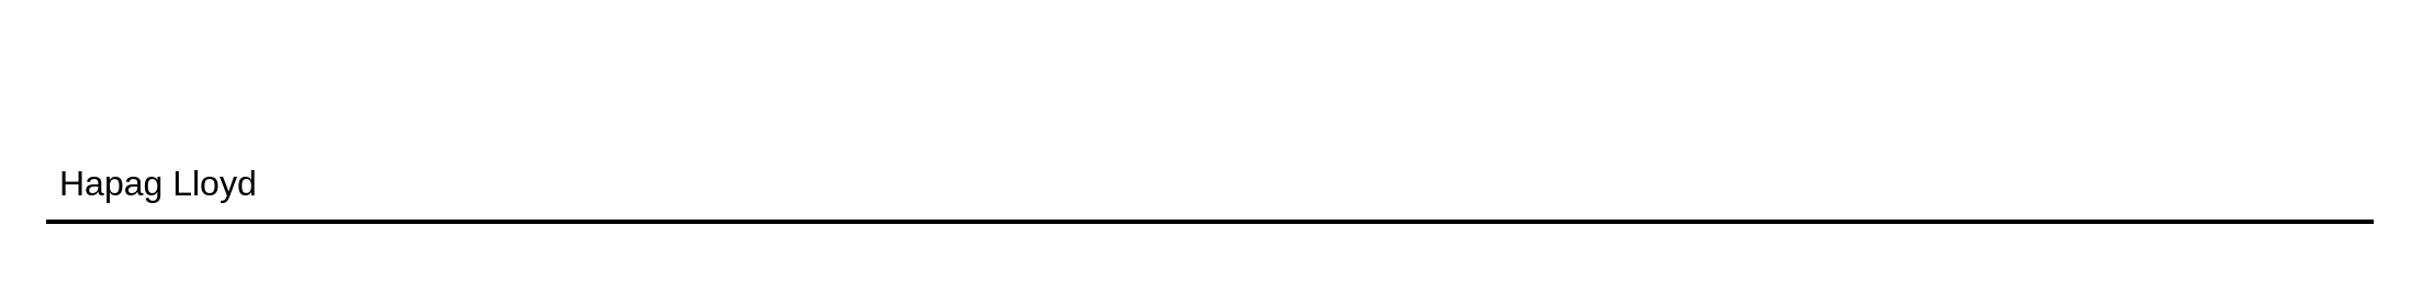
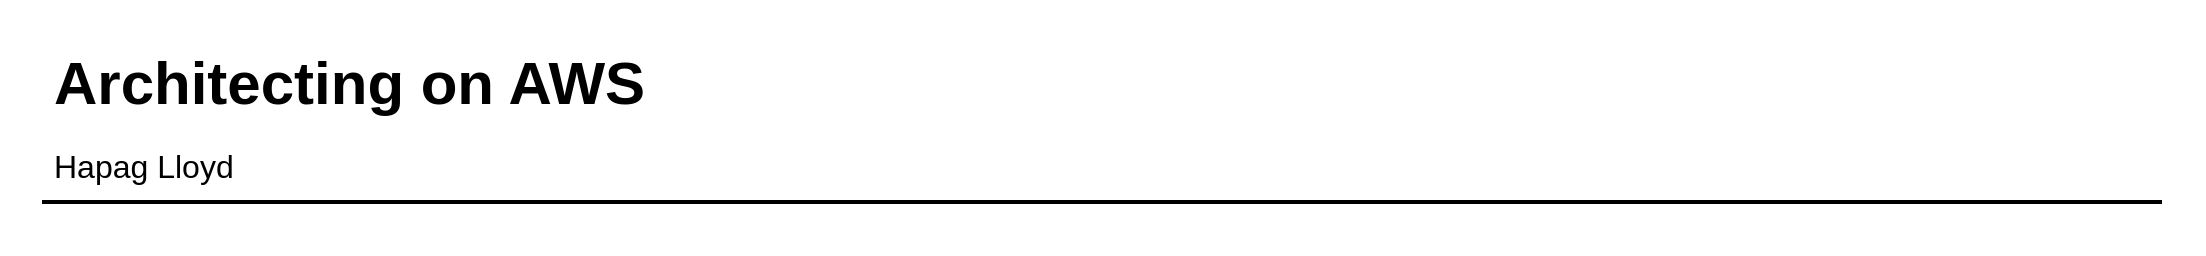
+ <mxCell id="2" value="Architecting on AWS" style="text;html=1;resizable=0;points=[];autosize=1;align=left;verticalAlign=top;spacingTop=-4;fontSize=30;fontStyle=1" parent="1" vertex="1"><mxGeometry x="24.5" y="20.5" width="310" height="40" as="geometry" /></mxCell>
